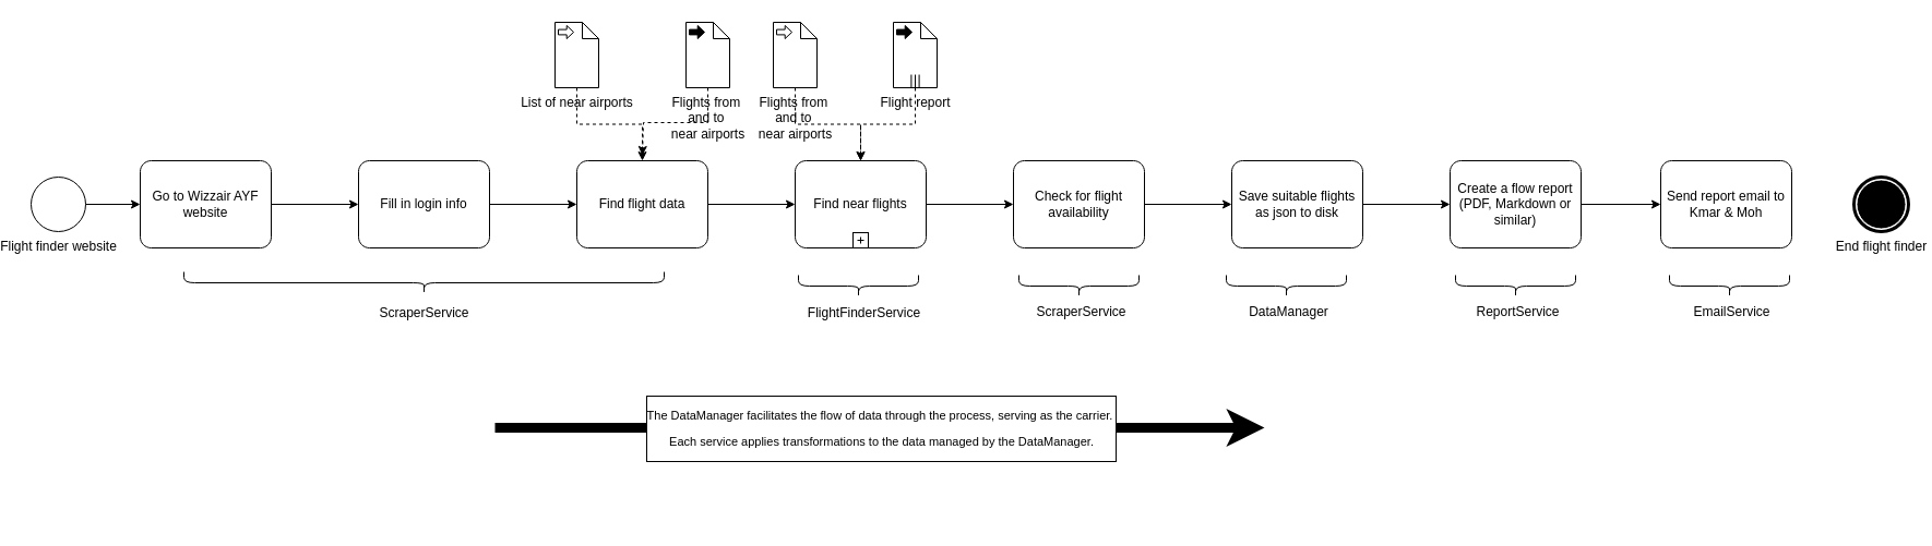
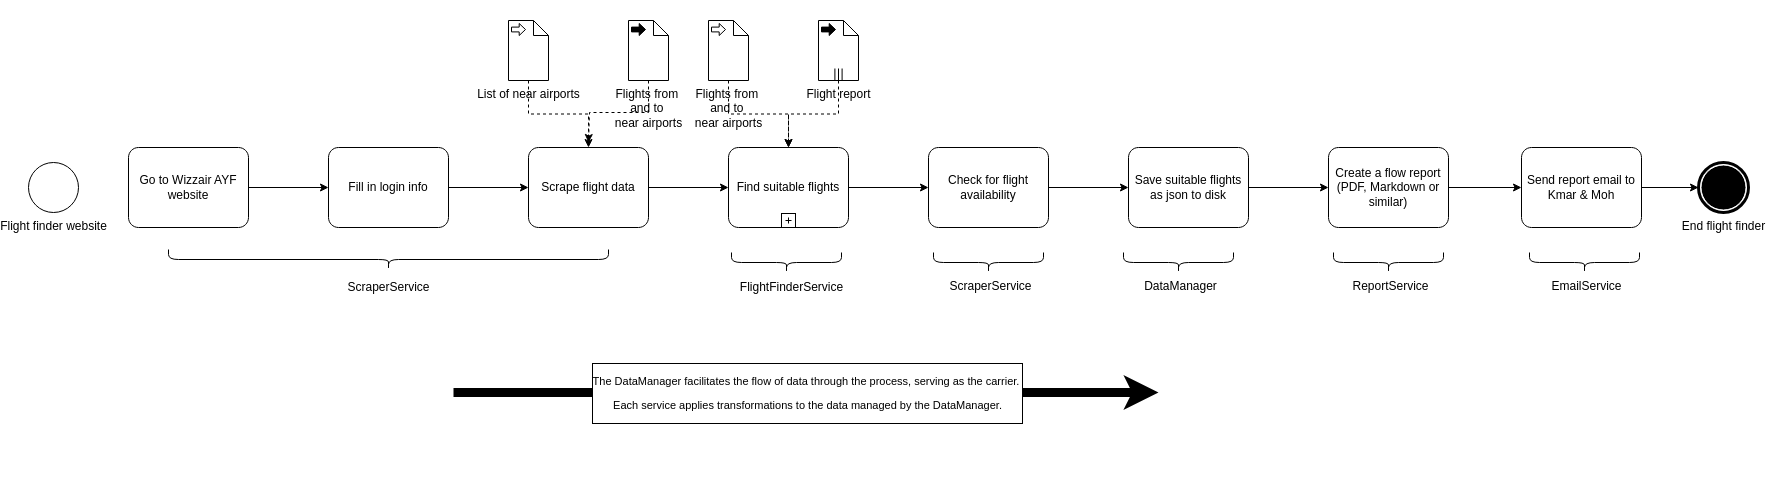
- <mxCell id="5" style="edgeStyle=orthogonalEdgeStyle;rounded=0;orthogonalLoop=1;jettySize=auto;html=1;entryX=0;entryY=0.5;entryDx=0;entryDy=0;entryPerimeter=0;" parent="1" source="2" target="4" edge="1"><mxGeometry relative="1" as="geometry" /></mxCell>
- <mxCell id="19" value="Find flight data" style="points=[[0.25,0,0],[0.5,0,0],[0.75,0,0],[1,0.25,0],[1,0.5,0],[1,0.75,0],[0.75,1,0],[0.5,1,0],[0.25,1,0],[0,0.75,0],[0,0.5,0],[0,0.25,0]];shape=mxgraph.bpmn.task;whiteSpace=wrap;rectStyle=rounded;size=10;html=1;container=1;expand=0;collapsible=0;taskMarker=abstract;" vertex="1" parent="1"><mxGeometry x="520" y="147" width="120" height="80" as="geometry" /></mxCell>
+ <mxCell id="19" value="Scrape flight data" style="points=[[0.25,0,0],[0.5,0,0],[0.75,0,0],[1,0.25,0],[1,0.5,0],[1,0.75,0],[0.75,1,0],[0.5,1,0],[0.25,1,0],[0,0.75,0],[0,0.5,0],[0,0.25,0]];shape=mxgraph.bpmn.task;whiteSpace=wrap;rectStyle=rounded;size=10;html=1;container=1;expand=0;collapsible=0;taskMarker=abstract;" vertex="1" parent="1"><mxGeometry x="520" y="147" width="120" height="80" as="geometry" /></mxCell>
- <mxCell id="16" value="Find near flights" style="points=[[0.25,0,0],[0.5,0,0],[0.75,0,0],[1,0.25,0],[1,0.5,0],[1,0.75,0],[0.75,1,0],[0.5,1,0],[0.25,1,0],[0,0.75,0],[0,0.5,0],[0,0.25,0]];shape=mxgraph.bpmn.task;whiteSpace=wrap;rectStyle=rounded;size=10;html=1;container=1;expand=0;collapsible=0;taskMarker=abstract;isLoopSub=1;" parent="1" vertex="1"><mxGeometry x="720" y="147" width="120" height="80" as="geometry" /></mxCell>
+ <mxCell id="16" value="Find suitable flights" style="points=[[0.25,0,0],[0.5,0,0],[0.75,0,0],[1,0.25,0],[1,0.5,0],[1,0.75,0],[0.75,1,0],[0.5,1,0],[0.25,1,0],[0,0.75,0],[0,0.5,0],[0,0.25,0]];shape=mxgraph.bpmn.task;whiteSpace=wrap;rectStyle=rounded;size=10;html=1;container=1;expand=0;collapsible=0;taskMarker=abstract;isLoopSub=1;" parent="1" vertex="1"><mxGeometry x="720" y="147" width="120" height="80" as="geometry" /></mxCell>
+ <mxCell id="15" style="edgeStyle=orthogonalEdgeStyle;rounded=0;orthogonalLoop=1;jettySize=auto;html=1;entryX=0;entryY=0.5;entryDx=0;entryDy=0;entryPerimeter=0;" parent="1" source="13" target="14" edge="1"><mxGeometry relative="1" as="geometry" /></mxCell>
